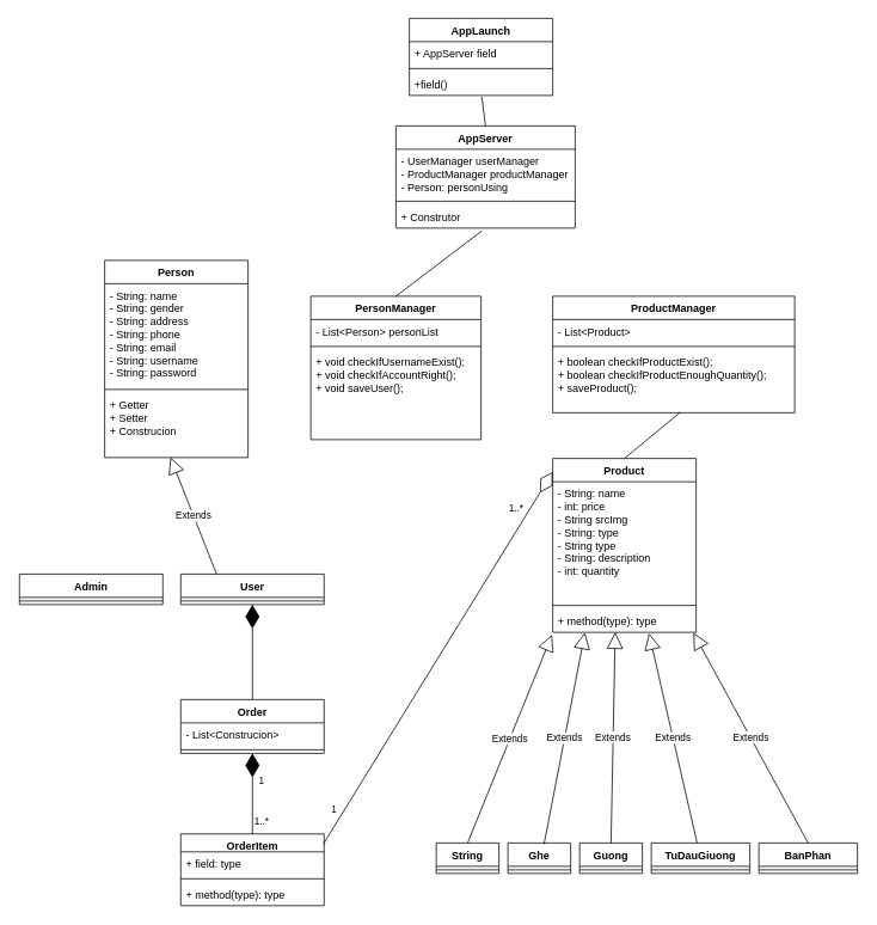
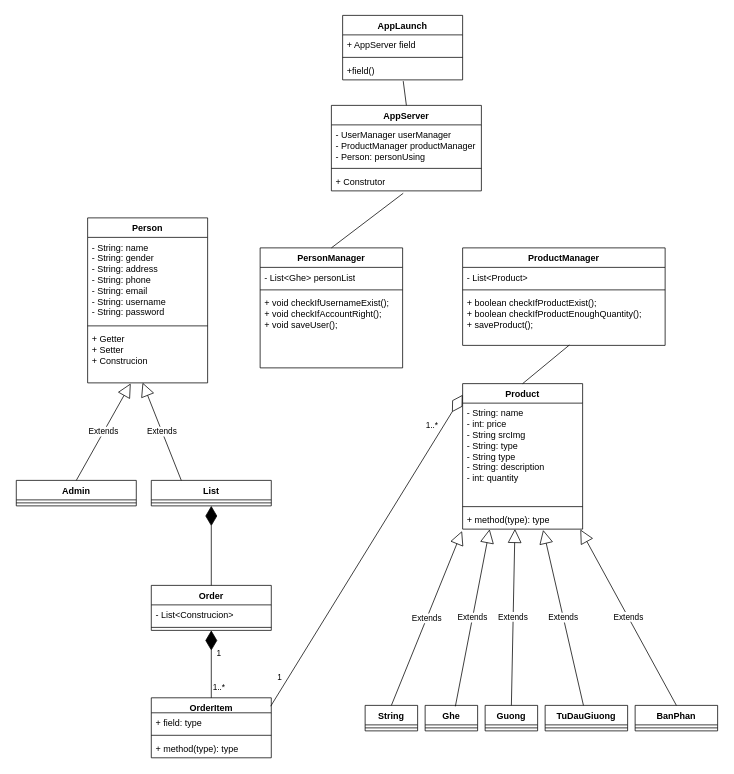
- <mxCell id="40" value="- List&amp;lt;Person&amp;gt; personList" style="text;strokeColor=none;fillColor=none;align=left;verticalAlign=top;spacingLeft=4;spacingRight=4;overflow=hidden;rotatable=0;points=[[0,0.5],[1,0.5]];portConstraint=eastwest;whiteSpace=wrap;html=1;" parent="39" vertex="1"><mxGeometry y="26" width="190" height="26" as="geometry" /></mxCell>
+ <mxCell id="40" value="- List&amp;lt;Ghe&amp;gt; personList" style="text;strokeColor=none;fillColor=none;align=left;verticalAlign=top;spacingLeft=4;spacingRight=4;overflow=hidden;rotatable=0;points=[[0,0.5],[1,0.5]];portConstraint=eastwest;whiteSpace=wrap;html=1;" parent="39" vertex="1"><mxGeometry y="26" width="190" height="26" as="geometry" /></mxCell>
+ <mxCell id="47" value="Extends" style="endArrow=block;endSize=16;endFill=0;html=1;rounded=0;exitX=0.5;exitY=0;exitDx=0;exitDy=0;entryX=0.359;entryY=1.011;entryDx=0;entryDy=0;entryPerimeter=0;" parent="1" source="16" target="28" edge="1"><mxGeometry width="160" relative="1" as="geometry"><mxPoint x="236" y="420" as="sourcePoint" /><mxPoint x="396" y="420" as="targetPoint" /></mxGeometry></mxCell>
- <mxCell id="14" value="User" style="swimlane;fontStyle=1;align=center;verticalAlign=top;childLayout=stackLayout;horizontal=1;startSize=26;horizontalStack=0;resizeParent=1;resizeParentMax=0;resizeLast=0;collapsible=1;marginBottom=0;whiteSpace=wrap;html=1;" parent="1" vertex="1"><mxGeometry x="200.89" y="640" width="160" height="34" as="geometry" /></mxCell>
+ <mxCell id="14" value="List" style="swimlane;fontStyle=1;align=center;verticalAlign=top;childLayout=stackLayout;horizontal=1;startSize=26;horizontalStack=0;resizeParent=1;resizeParentMax=0;resizeLast=0;collapsible=1;marginBottom=0;whiteSpace=wrap;html=1;" parent="1" vertex="1"><mxGeometry x="200.89" y="640" width="160" height="34" as="geometry" /></mxCell>
